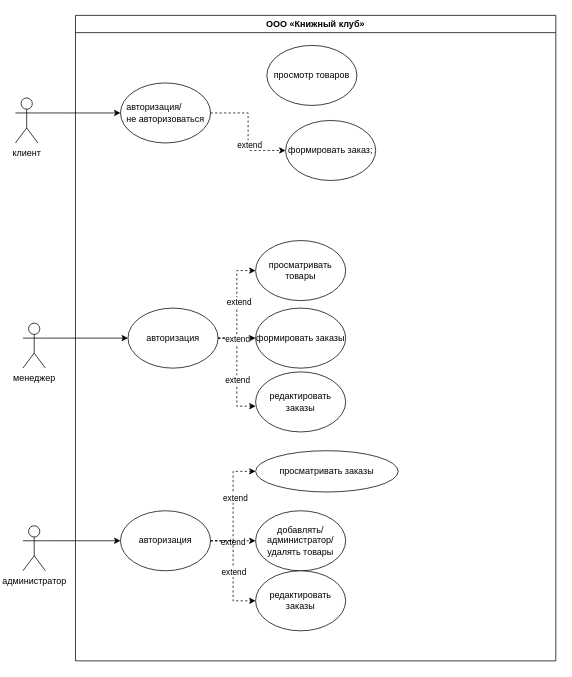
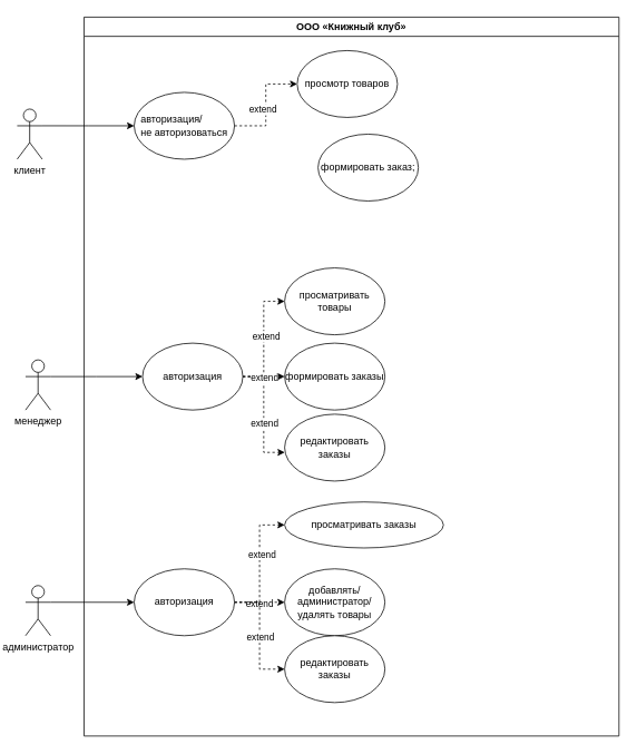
+ <mxCell id="3" style="edgeStyle=orthogonalEdgeStyle;rounded=0;orthogonalLoop=1;jettySize=auto;html=1;exitX=1;exitY=0.5;exitDx=0;exitDy=0;dashed=1;entryX=0;entryY=0.5;entryDx=0;entryDy=0;" edge="1" parent="2" source="7" target="8"><mxGeometry relative="1" as="geometry"><mxPoint x="240" y="130" as="targetPoint" /></mxGeometry></mxCell>
+ <mxCell id="4" value="extend" style="edgeLabel;html=1;align=center;verticalAlign=middle;resizable=0;points=[];" vertex="1" connectable="0" parent="3"><mxGeometry x="-0.092" y="4" relative="1" as="geometry"><mxPoint as="offset" /></mxGeometry></mxCell>
- <mxCell id="5" style="edgeStyle=orthogonalEdgeStyle;rounded=0;orthogonalLoop=1;jettySize=auto;html=1;exitX=1;exitY=0.5;exitDx=0;exitDy=0;dashed=1;entryX=0;entryY=0.5;entryDx=0;entryDy=0;" edge="1" parent="2" source="7" target="9"><mxGeometry relative="1" as="geometry"><mxPoint x="200" y="200" as="targetPoint" /></mxGeometry></mxCell>
- <mxCell id="6" value="extend" style="edgeLabel;html=1;align=center;verticalAlign=middle;resizable=0;points=[];" vertex="1" connectable="0" parent="5"><mxGeometry x="0.224" y="1" relative="1" as="geometry"><mxPoint as="offset" /></mxGeometry></mxCell>
